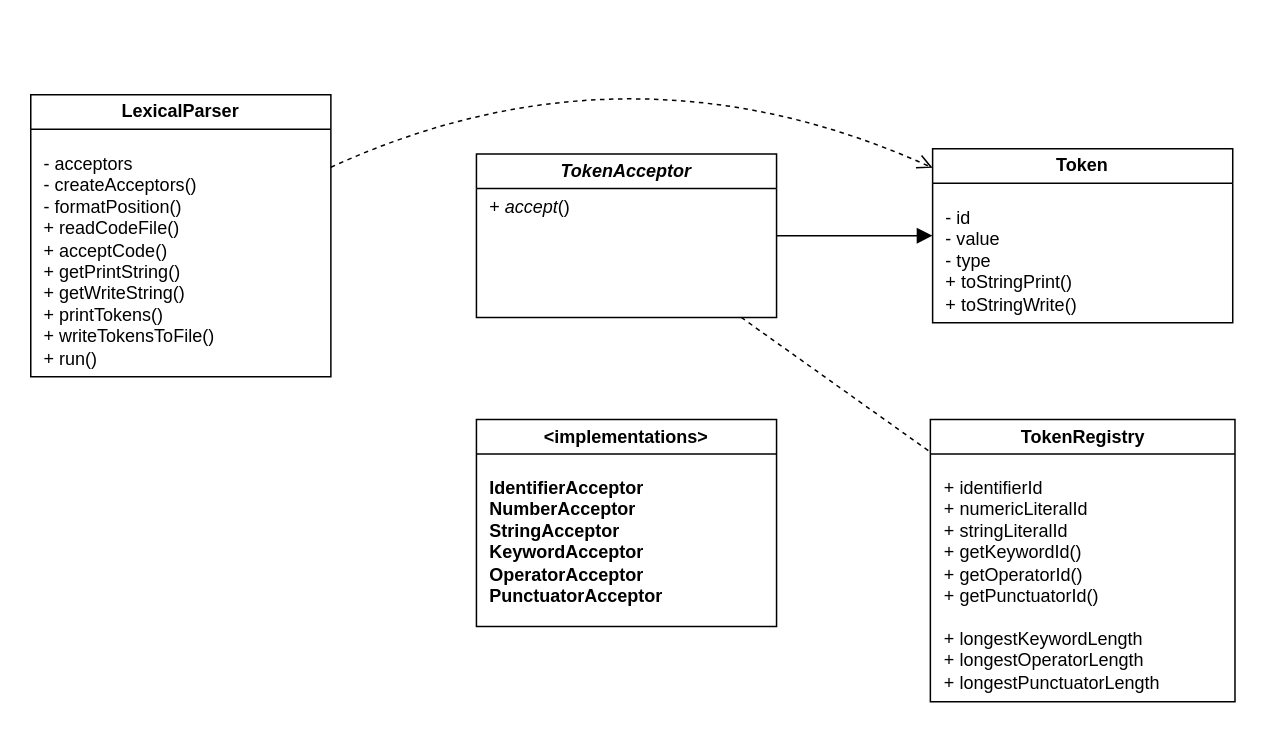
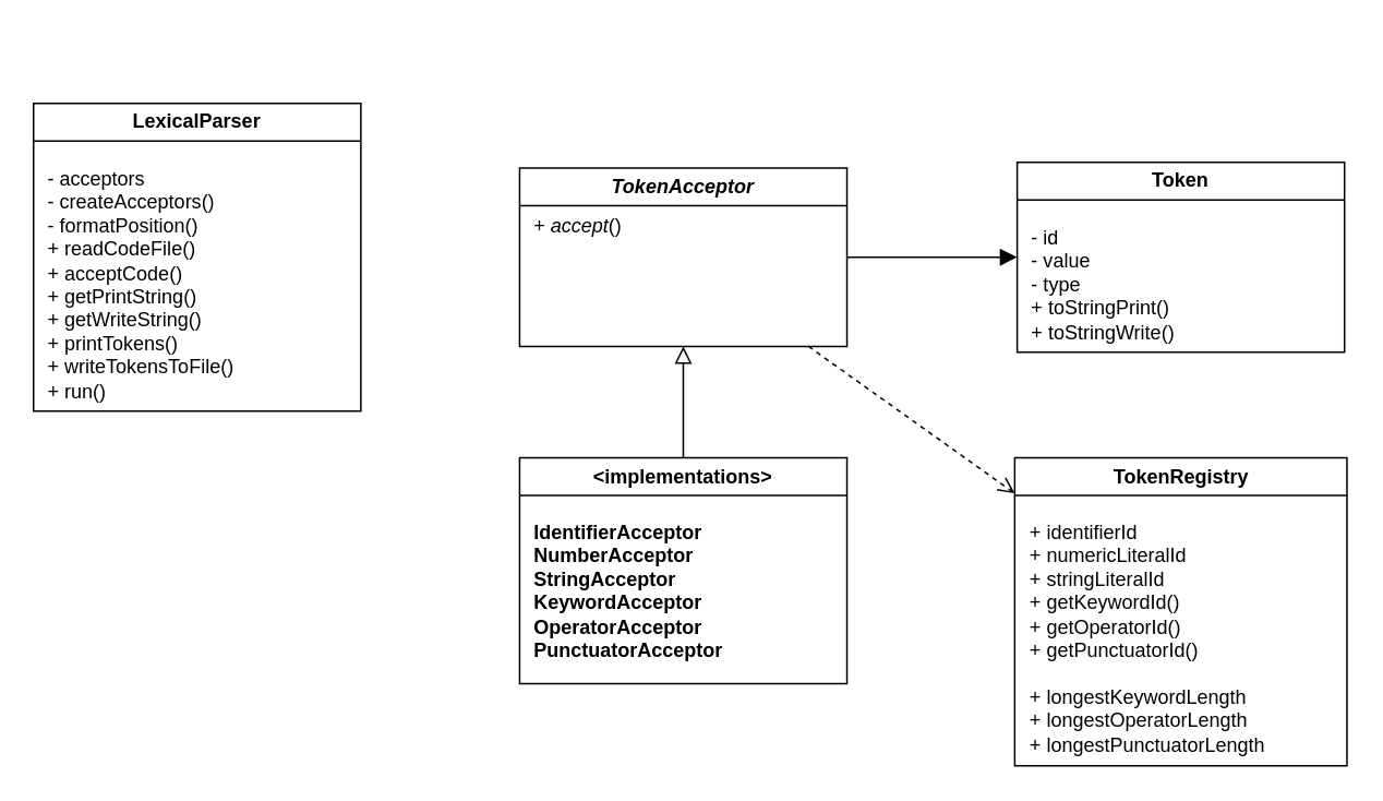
- <mxCell id="4" style="edgeStyle=none;curved=1;rounded=0;orthogonalLoop=1;jettySize=auto;html=1;fontSize=12;startSize=8;endSize=8;dashed=1;endArrow=open;endFill=0;" parent="1" source="5" target="2" edge="1"><mxGeometry relative="1" as="geometry"><Array as="points"><mxPoint x="419" y="20" /></Array></mxGeometry></mxCell>
+ <mxCell id="9" style="edgeStyle=none;curved=1;rounded=0;orthogonalLoop=1;jettySize=auto;html=1;fontSize=12;startSize=8;endSize=8;endArrow=block;endFill=0;" parent="1" source="10" target="7" edge="1"><mxGeometry relative="1" as="geometry" /></mxCell>
- <mxCell id="15" style="edgeStyle=none;curved=1;rounded=0;orthogonalLoop=1;jettySize=auto;html=1;fontSize=12;startSize=8;endSize=8;endArrow=none;endFill=0;dashed=1;" parent="1" source="7" target="12" edge="1"><mxGeometry relative="1" as="geometry"><mxPoint x="527" y="167" as="sourcePoint" /><mxPoint x="631" y="167" as="targetPoint" /></mxGeometry></mxCell>
+ <mxCell id="15" style="edgeStyle=none;curved=1;rounded=0;orthogonalLoop=1;jettySize=auto;html=1;fontSize=12;startSize=8;endSize=8;endArrow=open;endFill=0;dashed=1;" parent="1" source="7" target="12" edge="1"><mxGeometry relative="1" as="geometry"><mxPoint x="527" y="167" as="sourcePoint" /><mxPoint x="631" y="167" as="targetPoint" /></mxGeometry></mxCell>
